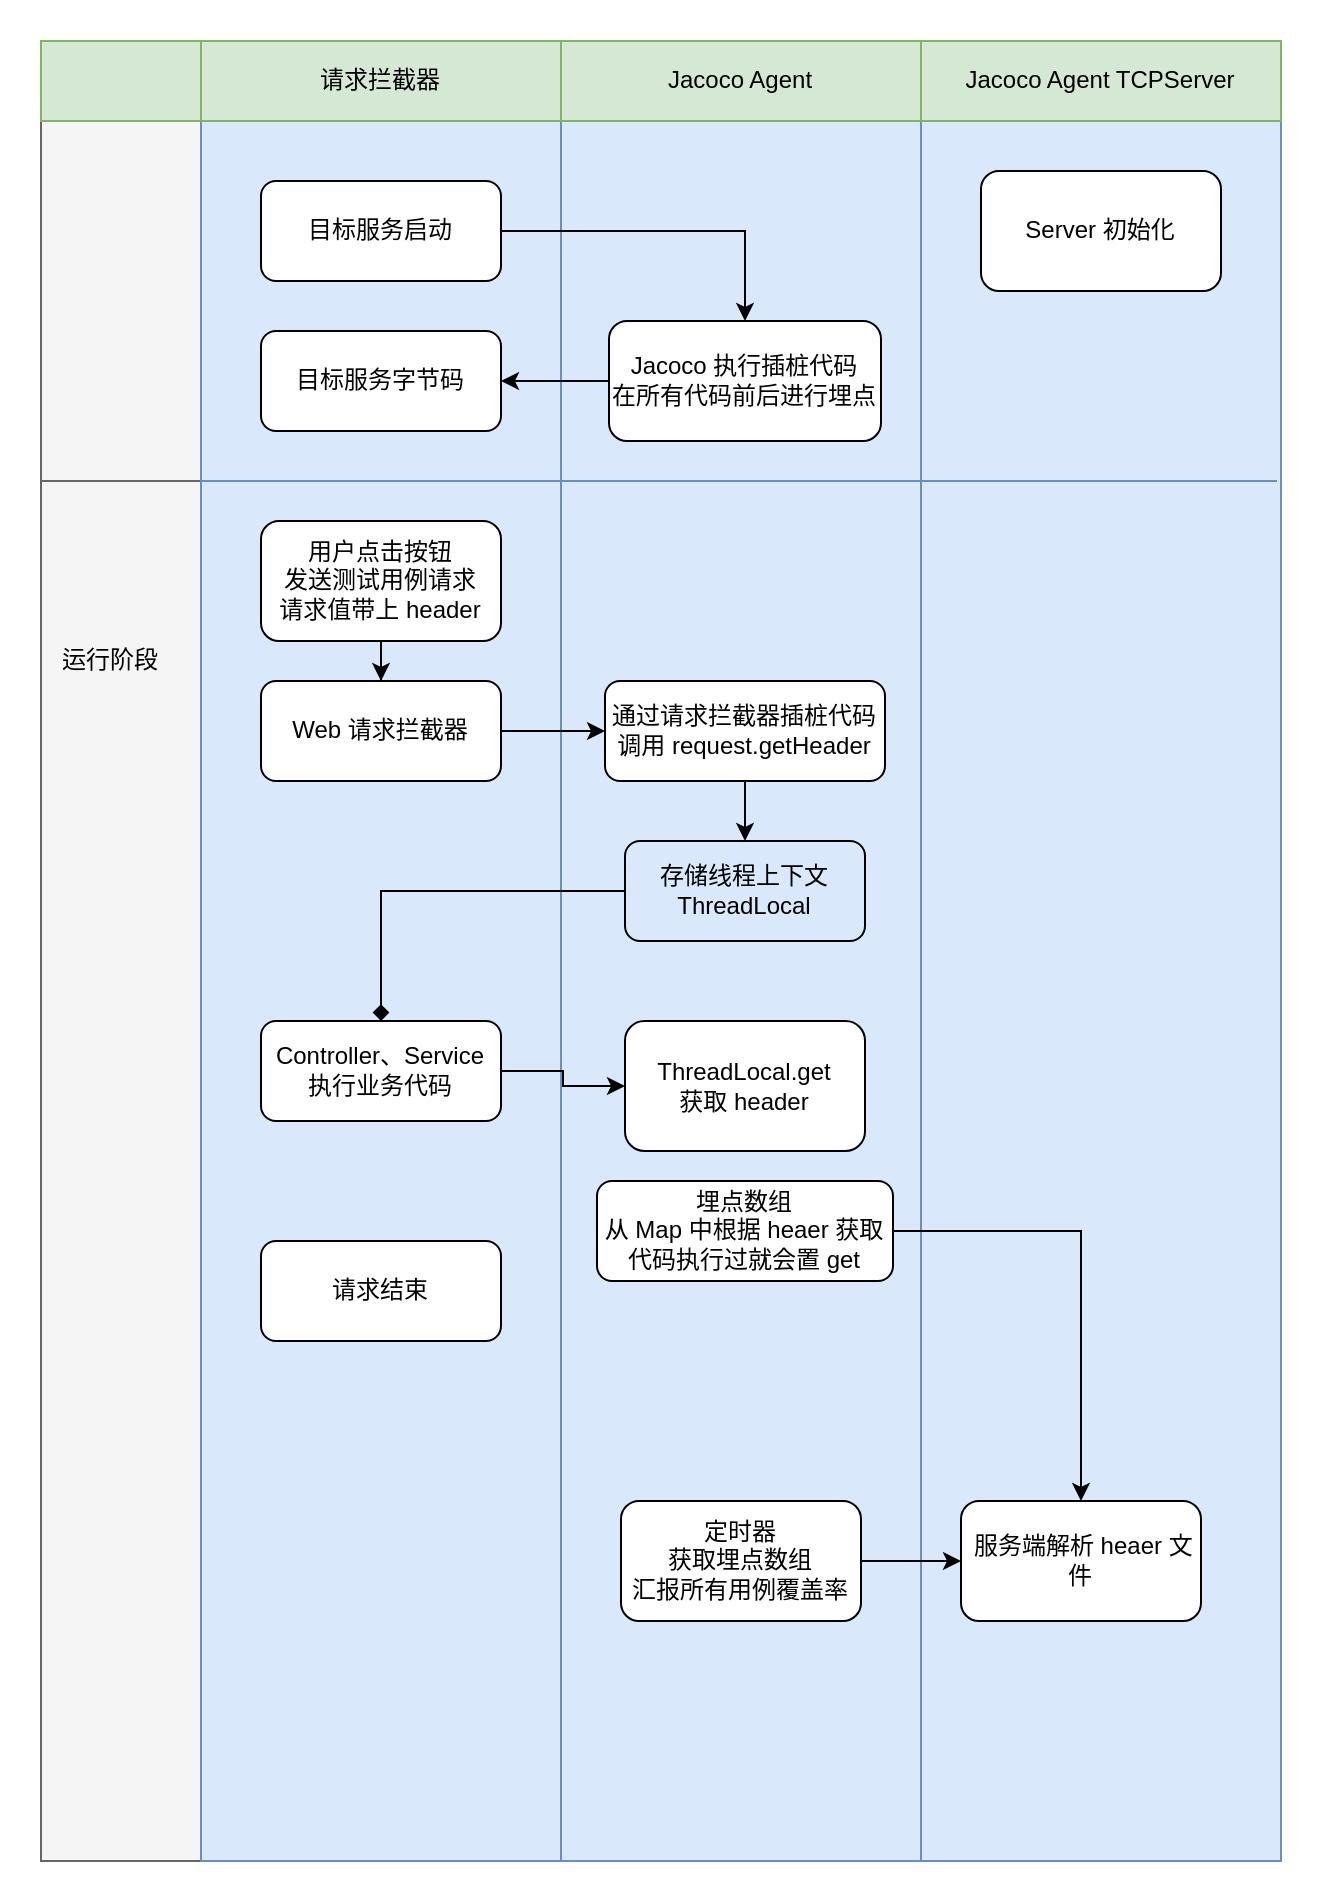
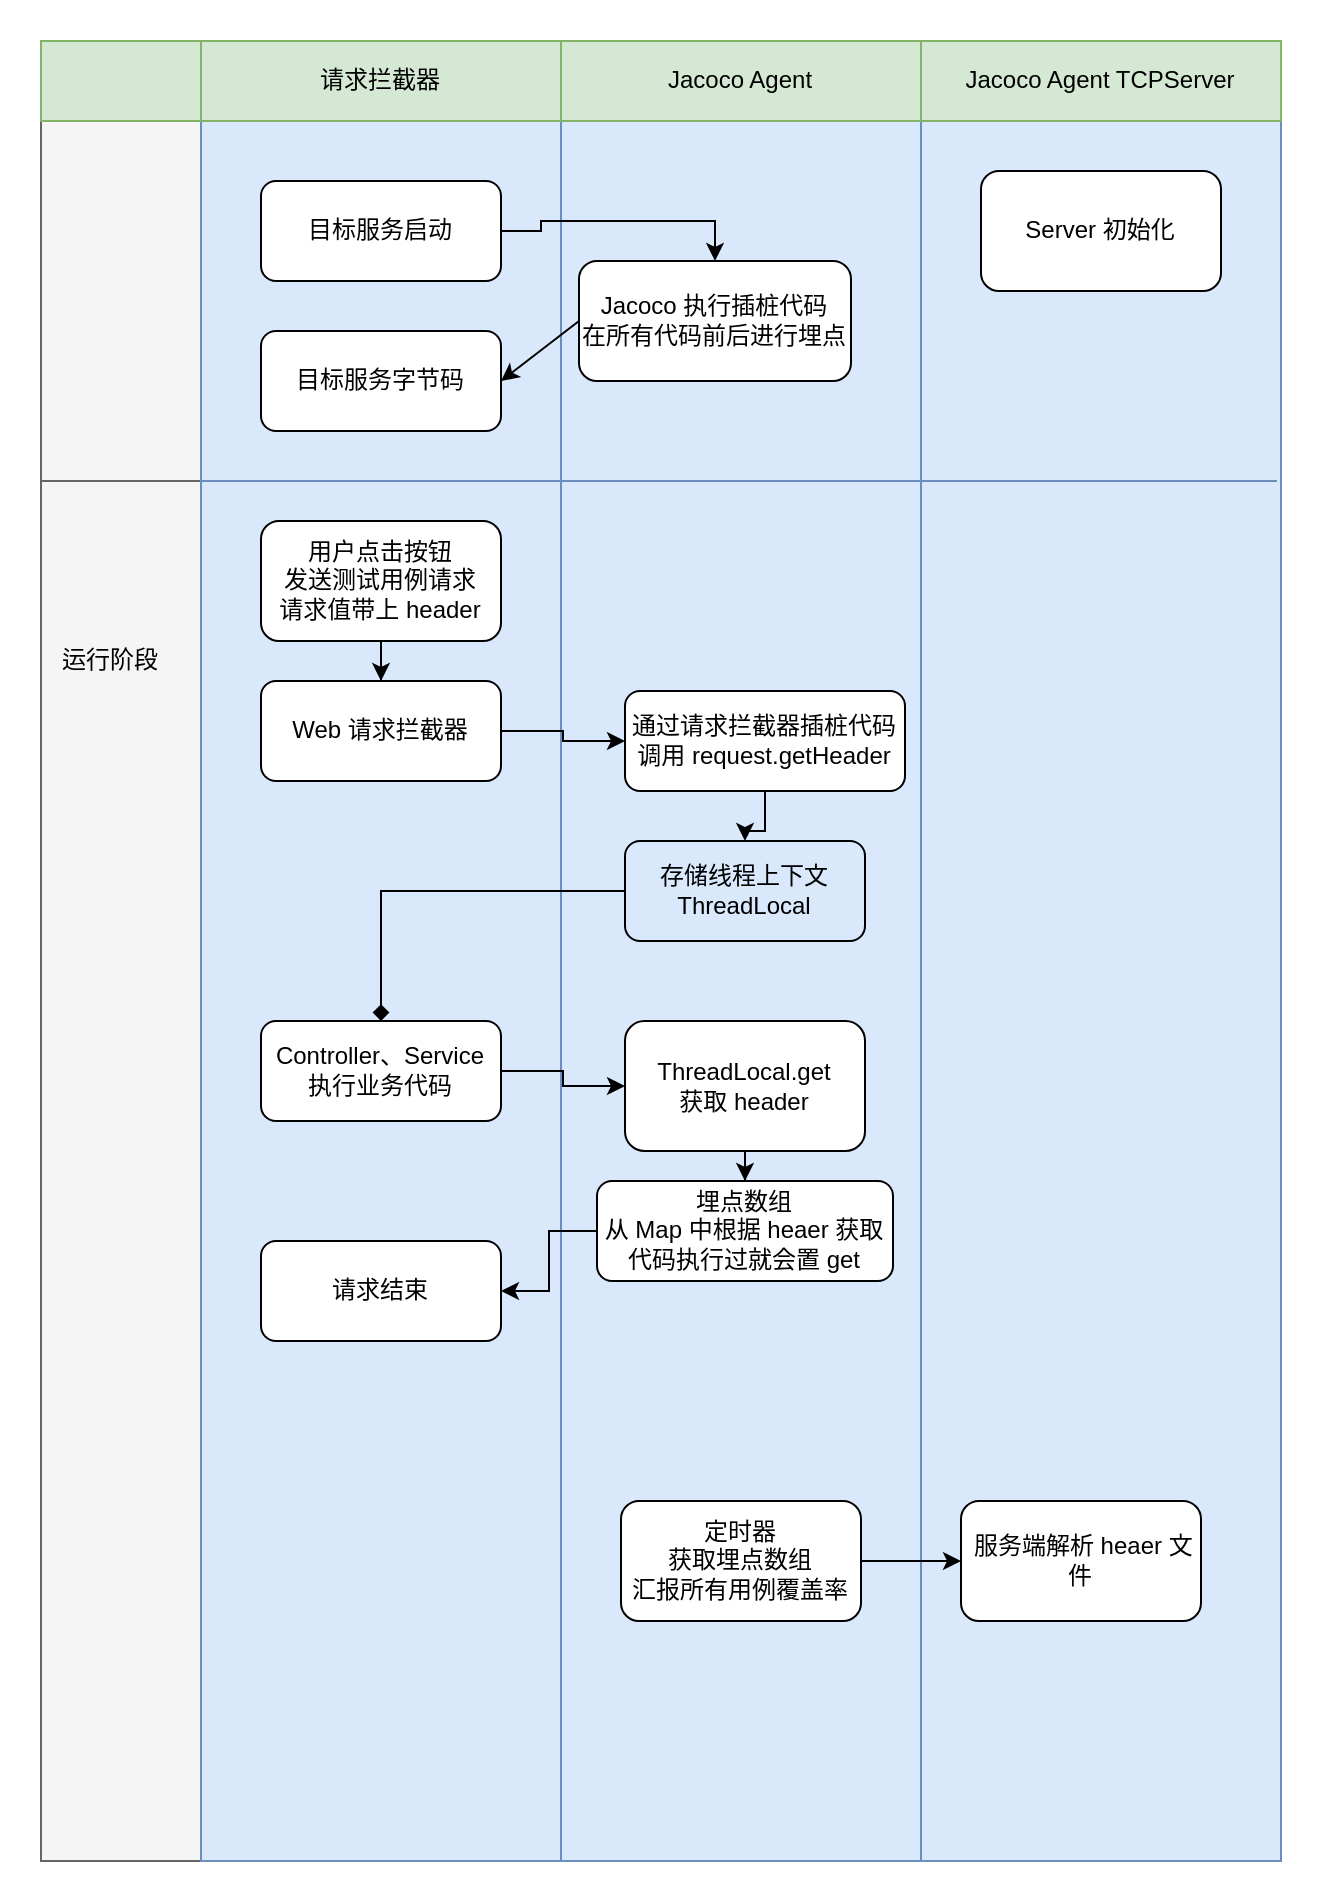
- <mxCell id="11" value="Jacoco 执行插桩代码&lt;br&gt;在所有代码前后进行埋点" style="rounded=1;whiteSpace=wrap;html=1;" vertex="1" parent="1"><mxGeometry x="304" y="160" width="136" height="60" as="geometry" /></mxCell>
+ <mxCell id="11" value="Jacoco 执行插桩代码&lt;br&gt;在所有代码前后进行埋点" style="rounded=1;whiteSpace=wrap;html=1;" vertex="1" parent="1"><mxGeometry x="289" y="130" width="136" height="60" as="geometry" /></mxCell>
- <mxCell id="22" value="通过请求拦截器插桩代码&lt;br&gt;调用 request.getHeader" style="rounded=1;whiteSpace=wrap;html=1;" vertex="1" parent="1"><mxGeometry x="302" y="340" width="140" height="50" as="geometry" /></mxCell>
+ <mxCell id="22" value="通过请求拦截器插桩代码&lt;br&gt;调用 request.getHeader" style="rounded=1;whiteSpace=wrap;html=1;" vertex="1" parent="1"><mxGeometry x="312" y="345" width="140" height="50" as="geometry" /></mxCell>
+ <mxCell id="27" style="edgeStyle=orthogonalEdgeStyle;rounded=0;orthogonalLoop=1;jettySize=auto;html=1;entryX=0.5;entryY=0;entryDx=0;entryDy=0;" edge="1" parent="1" source="28" target="30"><mxGeometry relative="1" as="geometry" /></mxCell>
- <mxCell id="29" style="edgeStyle=orthogonalEdgeStyle;rounded=0;orthogonalLoop=1;jettySize=auto;html=1;" edge="1" parent="1" source="30" target="36"><mxGeometry relative="1" as="geometry" /></mxCell>
+ <mxCell id="29" style="edgeStyle=orthogonalEdgeStyle;rounded=0;orthogonalLoop=1;jettySize=auto;html=1;entryX=1;entryY=0.5;entryDx=0;entryDy=0;" edge="1" parent="1" source="30" target="33"><mxGeometry relative="1" as="geometry" /></mxCell>
